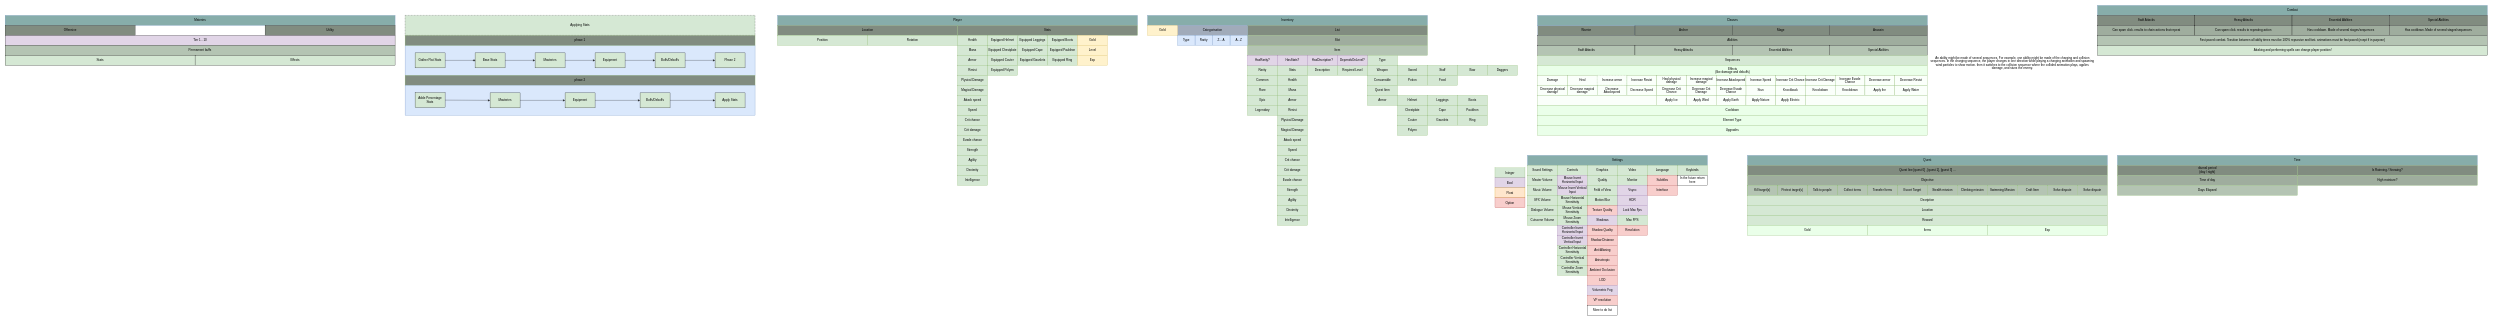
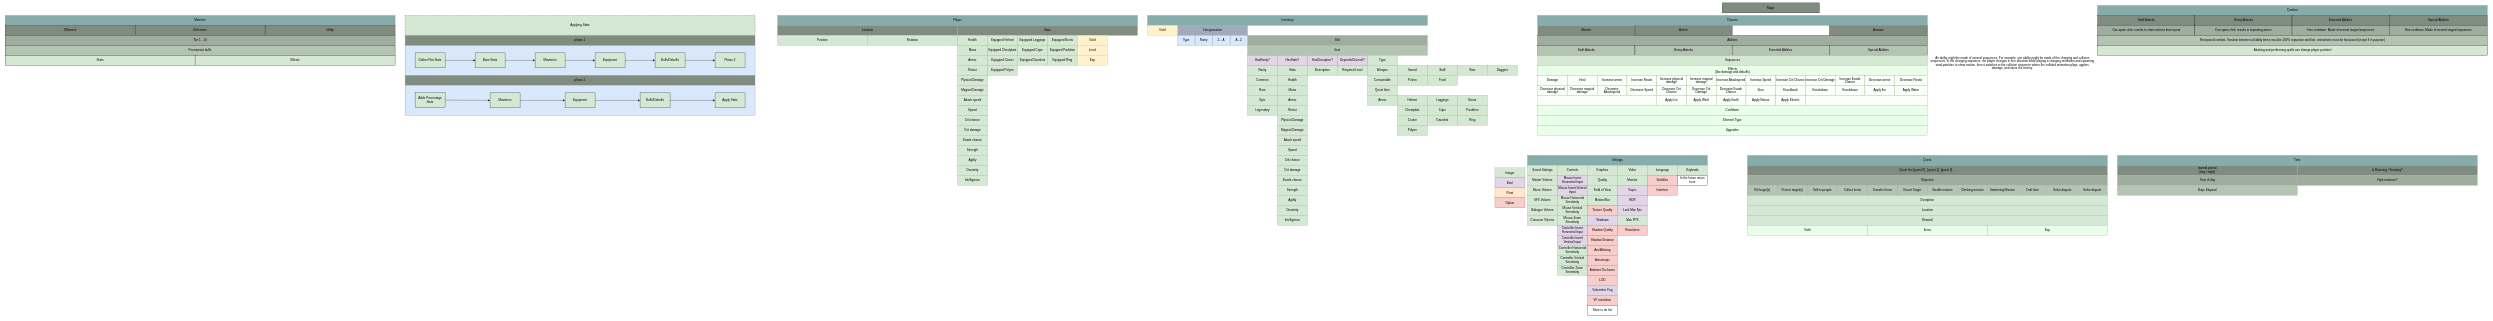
+ <mxCell id="226" value="Defensive" style="rounded=0;whiteSpace=wrap;html=1;fillColor=#818C80;" parent="1" vertex="1"><mxGeometry x="540" y="100" width="520" height="40" as="geometry" /></mxCell>
- <mxCell id="48" value="List" style="rounded=0;whiteSpace=wrap;html=1;fillColor=#818C80;strokeColor=#82b366;" parent="1" vertex="1"><mxGeometry x="4990" y="100" width="720" height="40" as="geometry" /></mxCell>
- <mxCell id="61" value="Mage" style="rounded=0;whiteSpace=wrap;html=1;fillColor=#818C80;" parent="1" vertex="1"><mxGeometry x="6929" y="100" width="389" height="40" as="geometry" /></mxCell>
+ <mxCell id="61" value="Mage" style="rounded=0;whiteSpace=wrap;html=1;fillColor=#818C80;" parent="1" vertex="1"><mxGeometry x="6889" y="10" width="389" height="40" as="geometry" /></mxCell>
- <mxCell id="228" value="Tier 1 - 10" style="rounded=0;whiteSpace=wrap;html=1;fillColor=#e1d5e7;" parent="1" vertex="1"><mxGeometry x="20" y="140" width="1560" height="40" as="geometry" /></mxCell>
+ <mxCell id="228" value="Tier 1 - 10" style="rounded=0;whiteSpace=wrap;html=1;fillColor=#9FAD9E;" parent="1" vertex="1"><mxGeometry x="20" y="140" width="1560" height="40" as="geometry" /></mxCell>
- <mxCell id="148" value="Increase armor" style="rounded=0;whiteSpace=wrap;html=1;fillColor=#FAFFFA;strokeColor=#82b366;dashed=1;" parent="1" vertex="1"><mxGeometry x="6389" y="300" width="119" height="40" as="geometry" /></mxCell>
+ <mxCell id="148" value="Increase armor" style="rounded=0;whiteSpace=wrap;html=1;fillColor=#FAFFFA;strokeColor=#82b366;" parent="1" vertex="1"><mxGeometry x="6389" y="300" width="119" height="40" as="geometry" /></mxCell>
- <mxCell id="150" value="Heal physical damage" style="rounded=0;whiteSpace=wrap;html=1;fillColor=#FAFFFA;strokeColor=#82b366;" parent="1" vertex="1"><mxGeometry x="6627" y="300" width="119" height="40" as="geometry" /></mxCell>
+ <mxCell id="150" value="Increase physical damage" style="rounded=0;whiteSpace=wrap;html=1;fillColor=#FAFFFA;strokeColor=#82b366;" parent="1" vertex="1"><mxGeometry x="6627" y="300" width="119" height="40" as="geometry" /></mxCell>
